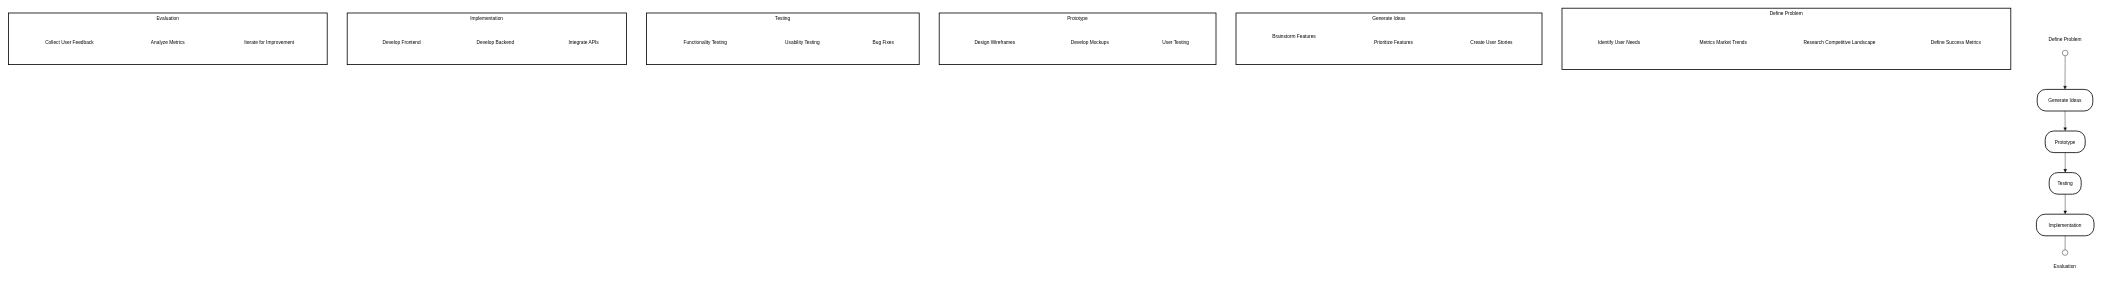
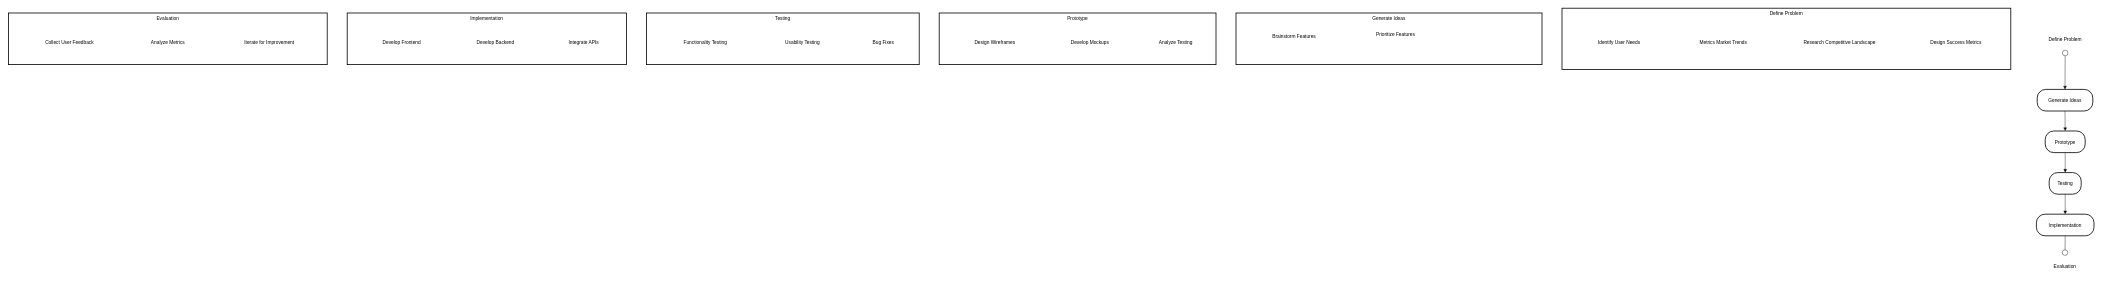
- <mxCell id="17" value="User Testing" style="fillColor=none;strokeColor=none;" vertex="1" parent="14" overrideArrowHead="circle"><mxGeometry x="518" y="46" width="147" height="54" as="geometry" /></mxCell>
+ <mxCell id="17" value="Analyze Testing" style="fillColor=none;strokeColor=none;" vertex="1" parent="14" overrideArrowHead="circle"><mxGeometry x="518" y="46" width="147" height="54" as="geometry" /></mxCell>
- <mxCell id="20" value="Prioritize Features" style="fillColor=none;strokeColor=none;" vertex="1" parent="18" overrideArrowHead="circle"><mxGeometry x="298" y="46" width="192" height="54" as="geometry" /></mxCell>
+ <mxCell id="20" value="Prioritize Features" style="fillColor=none;strokeColor=none;" vertex="1" parent="18" overrideArrowHead="circle"><mxGeometry x="303" y="26" width="192" height="54" as="geometry" /></mxCell>
- <mxCell id="21" value="Create User Stories" style="fillColor=none;strokeColor=none;" vertex="1" parent="18" overrideArrowHead="circle"><mxGeometry x="540" y="46" width="198" height="54" as="geometry" /></mxCell>
- <mxCell id="26" value="Define Success Metrics" style="fillColor=none;strokeColor=none;" vertex="1" parent="22" overrideArrowHead="circle"><mxGeometry x="874" y="58" width="222" height="54" as="geometry" /></mxCell>
+ <mxCell id="26" value="Design Success Metrics" style="fillColor=none;strokeColor=none;" vertex="1" parent="22" overrideArrowHead="circle"><mxGeometry x="874" y="58" width="222" height="54" as="geometry" /></mxCell>
